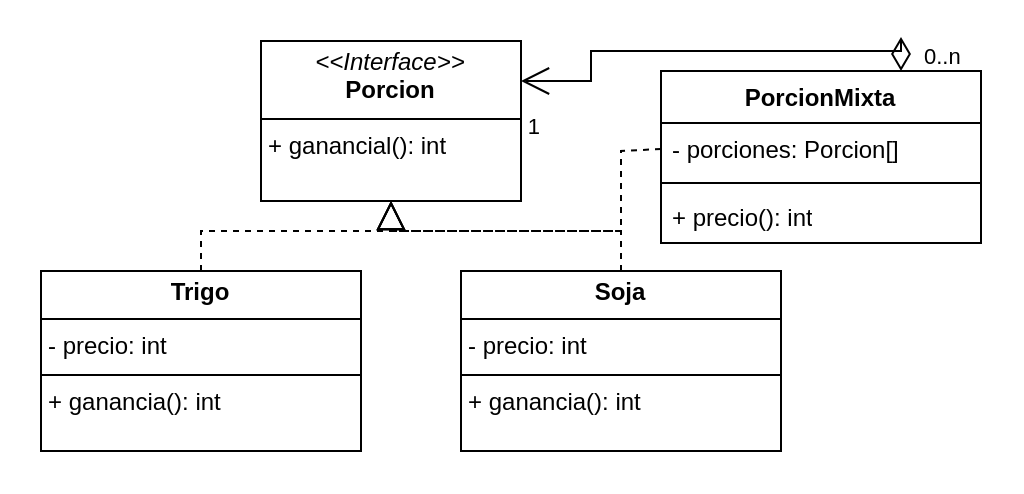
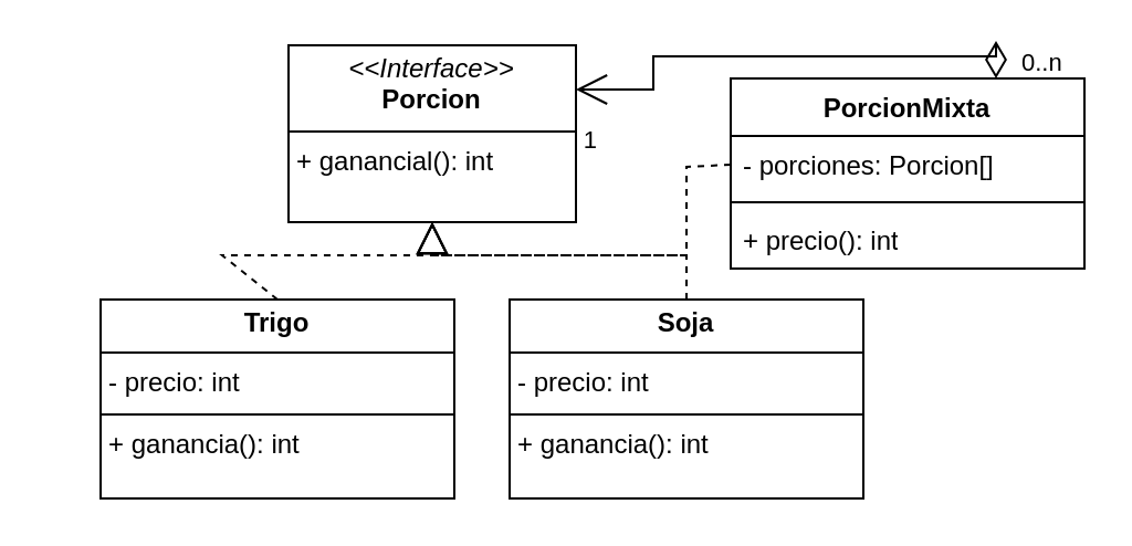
- <mxCell id="3" value="&lt;p style=&quot;margin:0px;margin-top:4px;text-align:center;&quot;&gt;&lt;b&gt;Trigo&lt;/b&gt;&lt;/p&gt;&lt;hr size=&quot;1&quot; style=&quot;border-style:solid;&quot;&gt;&lt;p style=&quot;margin:0px;margin-left:4px;&quot;&gt;- precio: int&lt;/p&gt;&lt;hr size=&quot;1&quot; style=&quot;border-style:solid;&quot;&gt;&lt;p style=&quot;margin:0px;margin-left:4px;&quot;&gt;+ ganancia(): int&lt;/p&gt;" style="verticalAlign=top;align=left;overflow=fill;html=1;whiteSpace=wrap;" vertex="1" parent="1"><mxGeometry x="20" y="135" width="160" height="90" as="geometry" /></mxCell>
+ <mxCell id="3" value="&lt;p style=&quot;margin:0px;margin-top:4px;text-align:center;&quot;&gt;&lt;b&gt;Trigo&lt;/b&gt;&lt;/p&gt;&lt;hr size=&quot;1&quot; style=&quot;border-style:solid;&quot;&gt;&lt;p style=&quot;margin:0px;margin-left:4px;&quot;&gt;- precio: int&lt;/p&gt;&lt;hr size=&quot;1&quot; style=&quot;border-style:solid;&quot;&gt;&lt;p style=&quot;margin:0px;margin-left:4px;&quot;&gt;+ ganancia(): int&lt;/p&gt;" style="verticalAlign=top;align=left;overflow=fill;html=1;whiteSpace=wrap;" vertex="1" parent="1"><mxGeometry x="45" y="135" width="160" height="90" as="geometry" /></mxCell>
